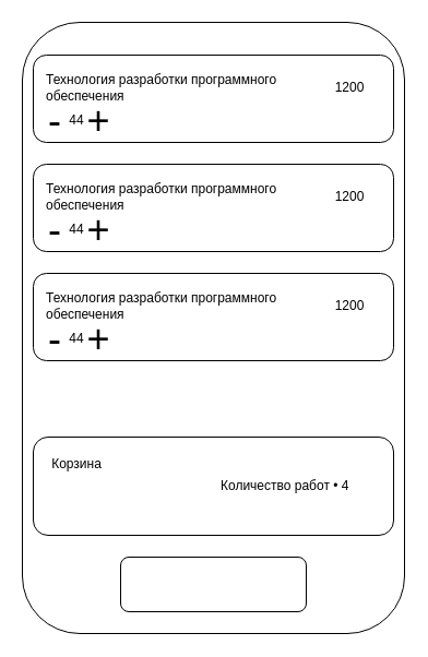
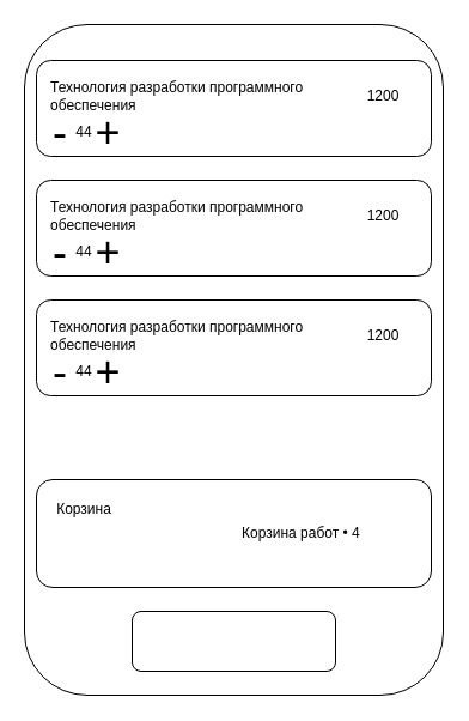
- <mxCell id="16" value="Количество работ&amp;nbsp;• 4" style="text;html=1;strokeColor=none;fillColor=none;align=left;verticalAlign=middle;whiteSpace=wrap;rounded=0;" vertex="1" parent="1"><mxGeometry x="199.71" y="430" width="150.29" height="30" as="geometry" /></mxCell>
+ <mxCell id="16" value="Корзина работ&amp;nbsp;• 4" style="text;html=1;strokeColor=none;fillColor=none;align=left;verticalAlign=middle;whiteSpace=wrap;rounded=0;" vertex="1" parent="1"><mxGeometry x="199.71" y="430" width="150.29" height="30" as="geometry" /></mxCell>
